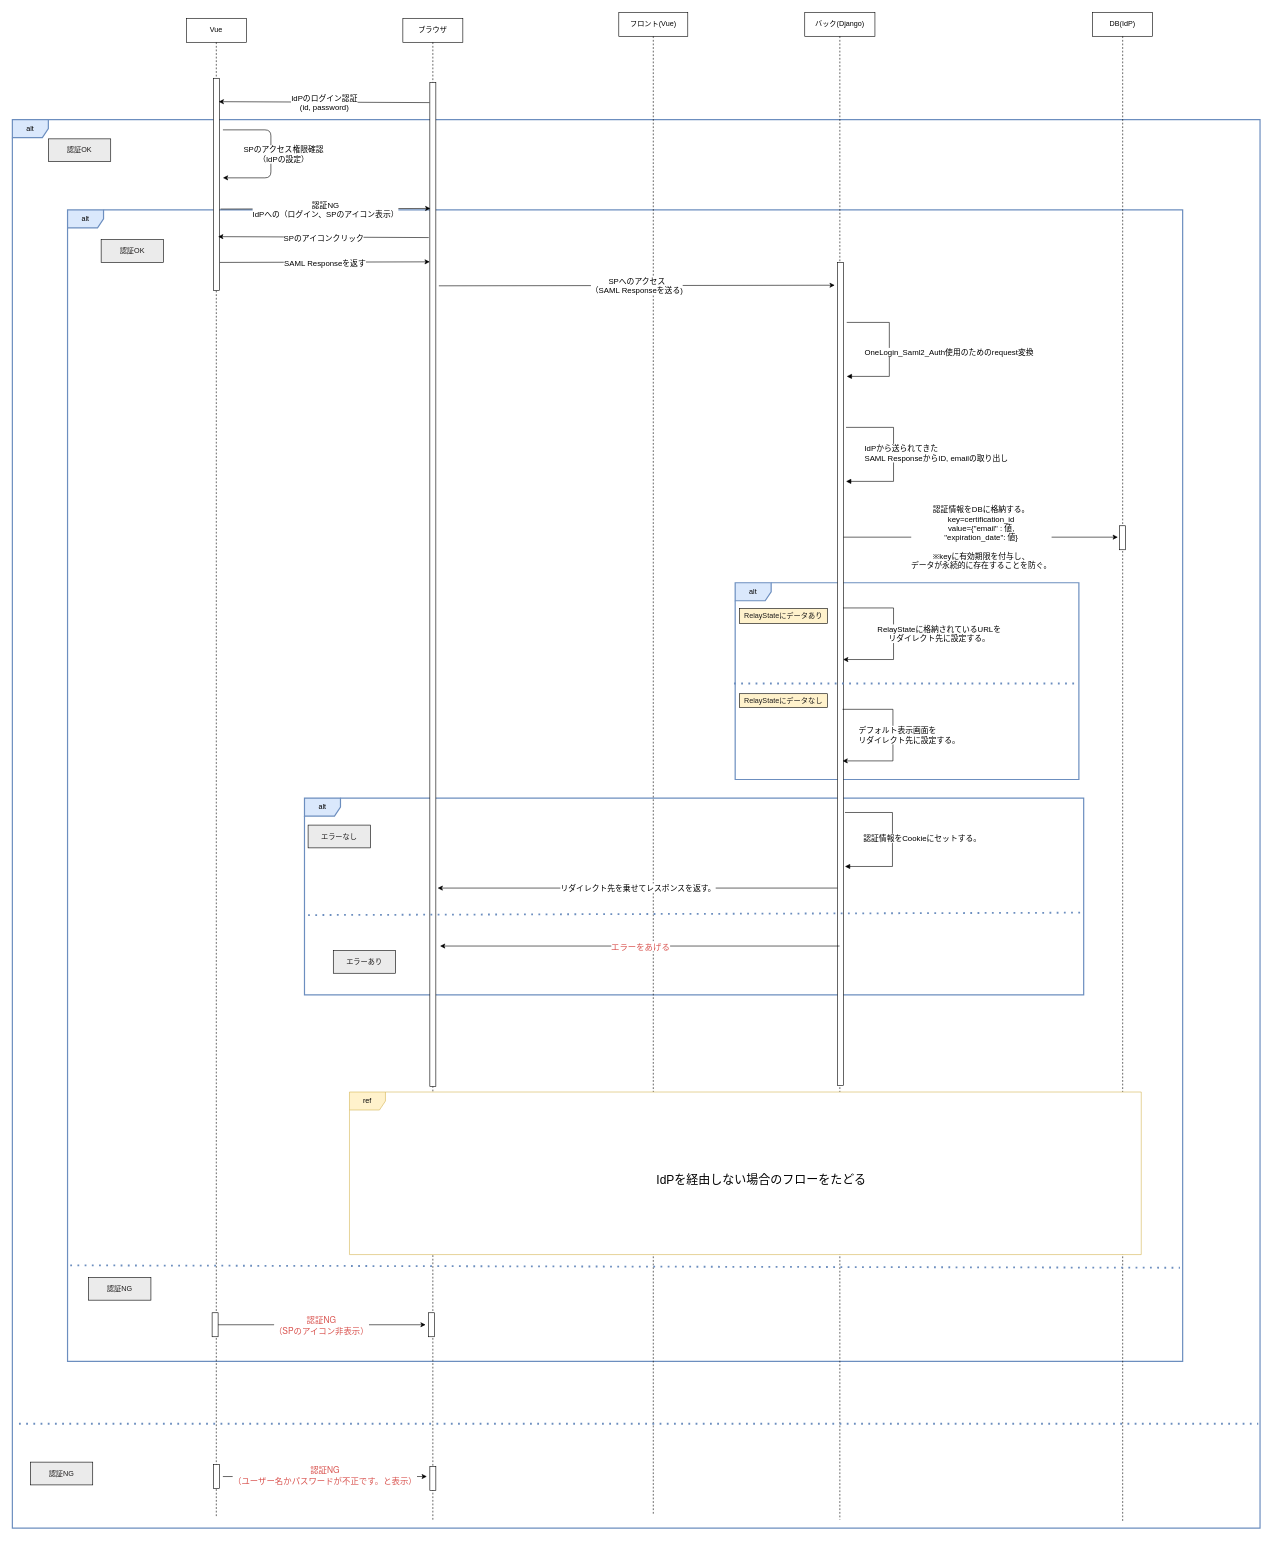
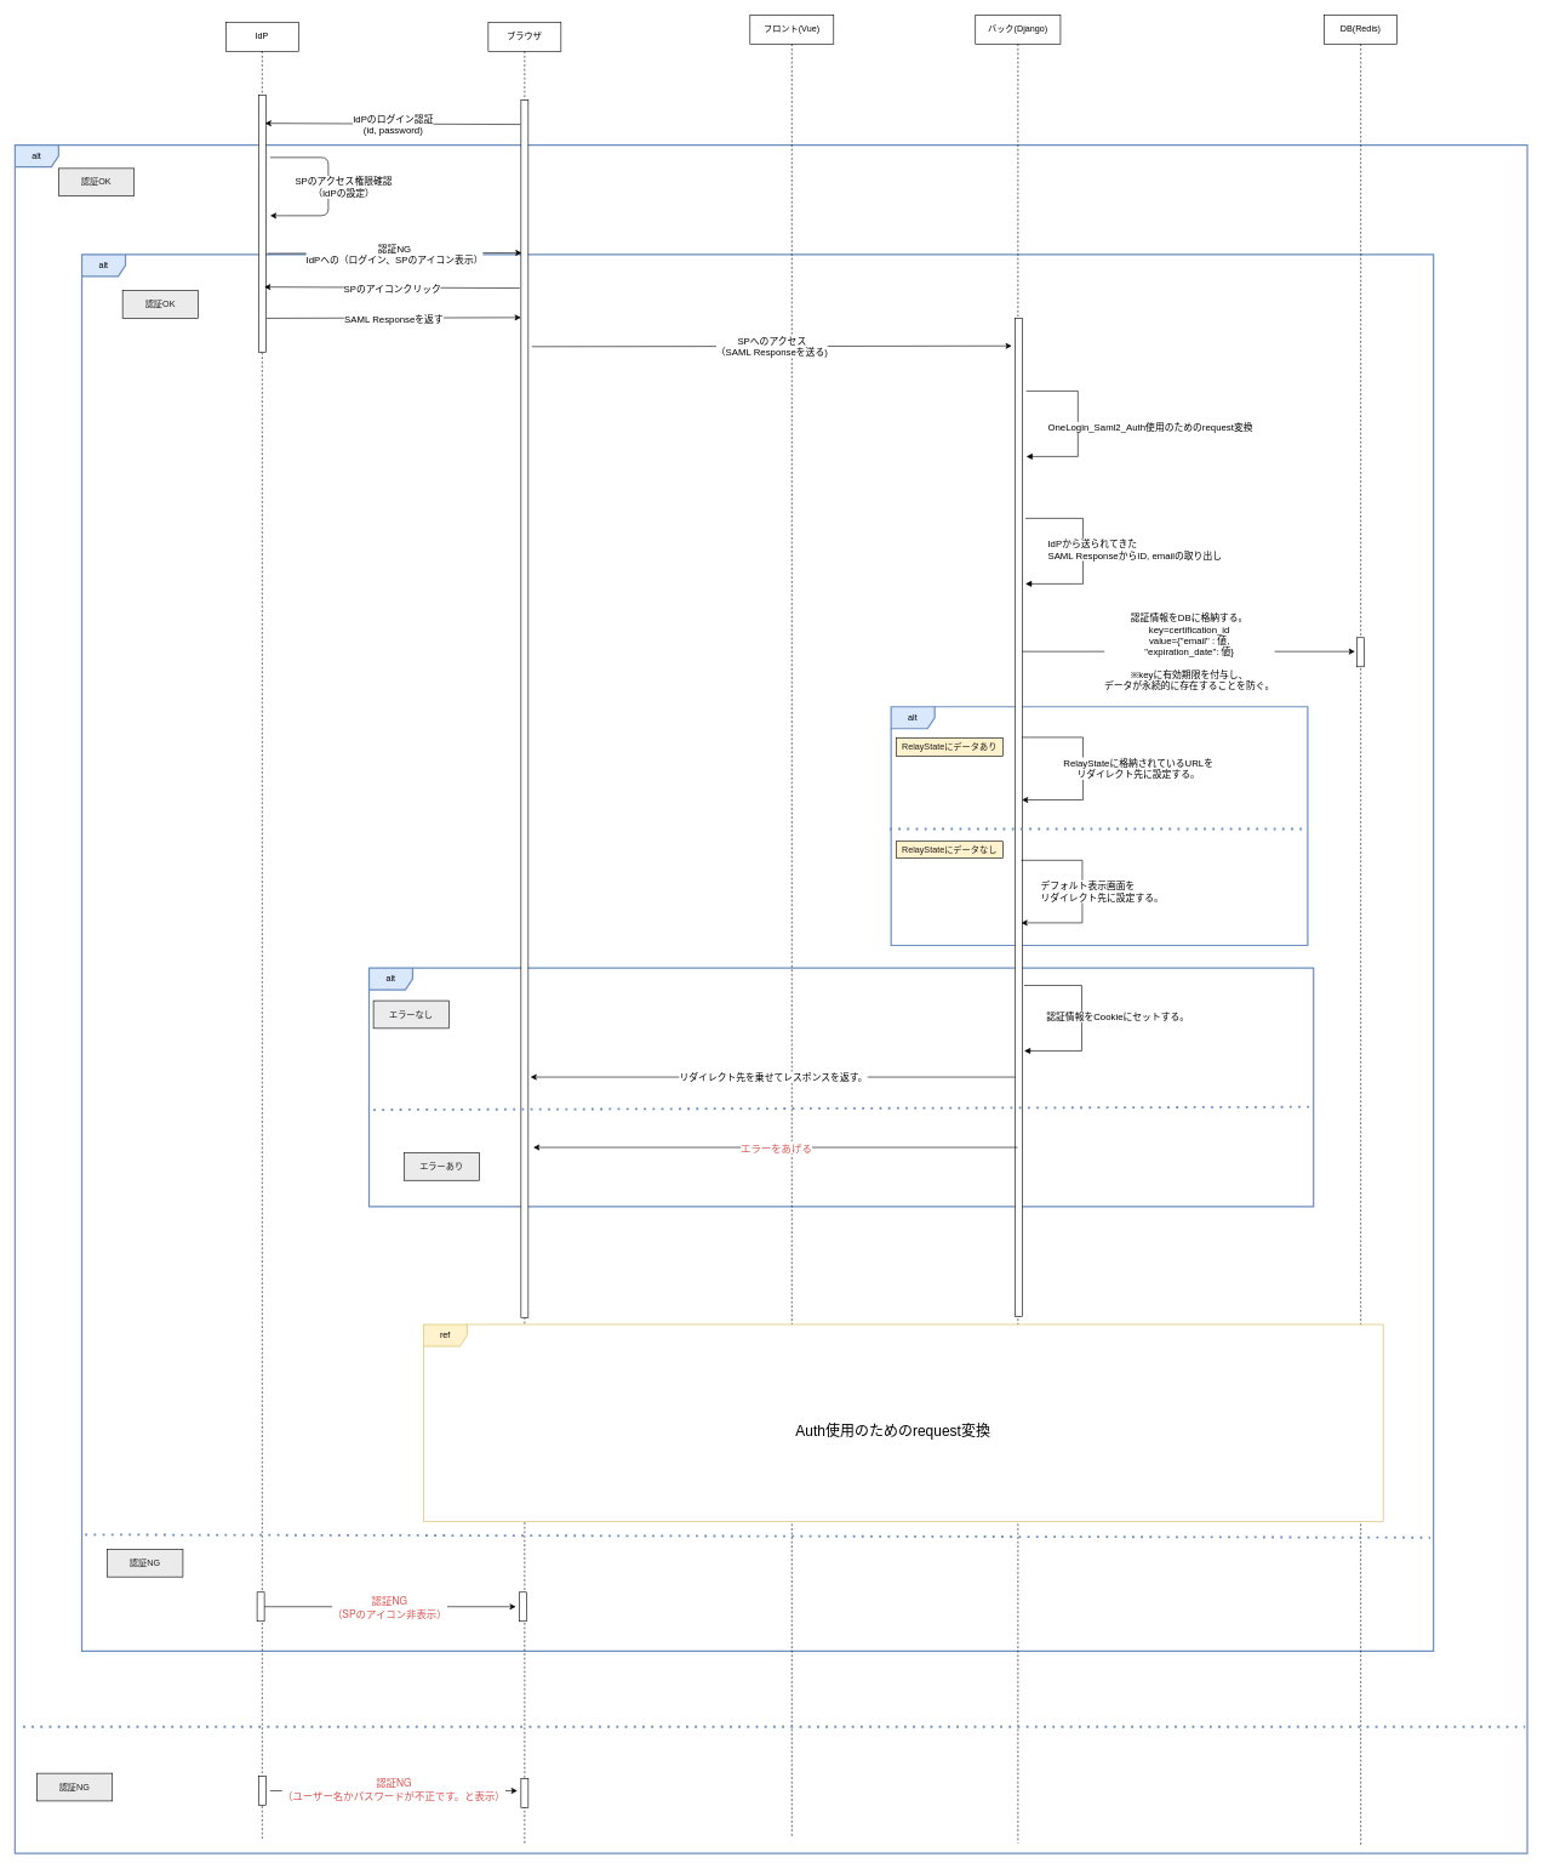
- <mxCell id="10" value="DB(IdP)" style="shape=umlLifeline;perimeter=lifelinePerimeter;whiteSpace=wrap;html=1;container=1;collapsible=0;recursiveResize=0;outlineConnect=0;" parent="1" vertex="1"><mxGeometry x="1821" y="20" width="100" height="2516" as="geometry" /></mxCell>
+ <mxCell id="10" value="DB(Redis)" style="shape=umlLifeline;perimeter=lifelinePerimeter;whiteSpace=wrap;html=1;container=1;collapsible=0;recursiveResize=0;outlineConnect=0;" parent="1" vertex="1"><mxGeometry x="1821" y="20" width="100" height="2516" as="geometry" /></mxCell>
- <mxCell id="11" value="Vue" style="shape=umlLifeline;perimeter=lifelinePerimeter;whiteSpace=wrap;html=1;container=1;collapsible=0;recursiveResize=0;outlineConnect=0;" parent="1" vertex="1"><mxGeometry x="310" y="30" width="100" height="2499" as="geometry" /></mxCell>
+ <mxCell id="11" value="IdP" style="shape=umlLifeline;perimeter=lifelinePerimeter;whiteSpace=wrap;html=1;container=1;collapsible=0;recursiveResize=0;outlineConnect=0;" parent="1" vertex="1"><mxGeometry x="310" y="30" width="100" height="2499" as="geometry" /></mxCell>
- <mxCell id="48" value="IdPを経由しない場合のフローをたどる" style="text;strokeColor=none;fillColor=none;align=left;verticalAlign=top;spacingLeft=4;spacingRight=4;overflow=hidden;rotatable=0;points=[[0,0.5],[1,0.5]];portConstraint=eastwest;opacity=0;fontSize=20;" parent="46" vertex="1"><mxGeometry x="506.13" y="127.05" width="434.87" height="32.015" as="geometry" /></mxCell>
+ <mxCell id="48" value="Auth使用のためのrequest変換" style="text;strokeColor=none;fillColor=none;align=left;verticalAlign=top;spacingLeft=4;spacingRight=4;overflow=hidden;rotatable=0;points=[[0,0.5],[1,0.5]];portConstraint=eastwest;opacity=0;fontSize=20;" parent="46" vertex="1"><mxGeometry x="506.13" y="127.05" width="434.87" height="32.015" as="geometry" /></mxCell>
